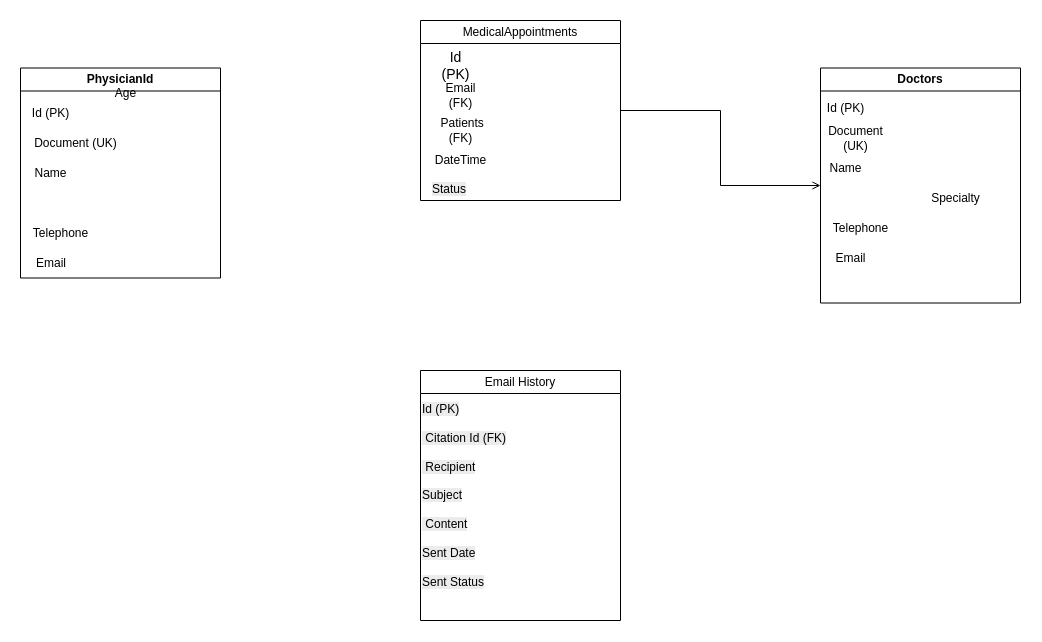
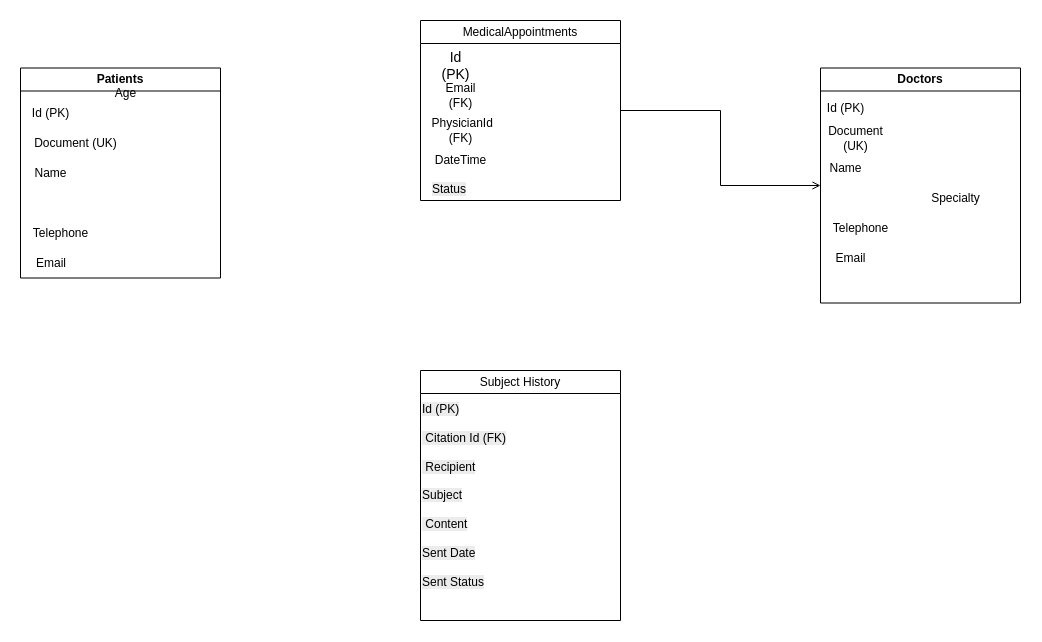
- <mxCell id="2" value="PhysicianId" style="swimlane;whiteSpace=wrap;html=1;startSize=23;" vertex="1" parent="1"><mxGeometry x="20" y="67.5" width="200" height="210" as="geometry" /></mxCell>
+ <mxCell id="2" value="Patients" style="swimlane;whiteSpace=wrap;html=1;startSize=23;" vertex="1" parent="1"><mxGeometry x="20" y="67.5" width="200" height="210" as="geometry" /></mxCell>
- <mxCell id="15" value="&lt;span style=&quot;text-align: left; text-wrap-mode: wrap;&quot;&gt;&amp;nbsp;Patients (FK)&lt;/span&gt;" style="text;html=1;align=center;verticalAlign=middle;resizable=0;points=[];autosize=1;strokeColor=none;fillColor=none;" vertex="1" parent="12"><mxGeometry x="-15" y="95" width="110" height="30" as="geometry" /></mxCell>
+ <mxCell id="15" value="&lt;span style=&quot;text-align: left; text-wrap-mode: wrap;&quot;&gt;&amp;nbsp;PhysicianId (FK)&lt;/span&gt;" style="text;html=1;align=center;verticalAlign=middle;resizable=0;points=[];autosize=1;strokeColor=none;fillColor=none;" vertex="1" parent="12"><mxGeometry x="-15" y="95" width="110" height="30" as="geometry" /></mxCell>
- <mxCell id="9" value="&lt;span style=&quot;font-weight: 400; text-align: left;&quot;&gt;Email History&lt;/span&gt;" style="swimlane;whiteSpace=wrap;html=1;" vertex="1" parent="1"><mxGeometry x="420" y="370" width="200" height="250" as="geometry" /></mxCell>
+ <mxCell id="9" value="&lt;span style=&quot;font-weight: 400; text-align: left;&quot;&gt;Subject History&lt;/span&gt;" style="swimlane;whiteSpace=wrap;html=1;" vertex="1" parent="1"><mxGeometry x="420" y="370" width="200" height="250" as="geometry" /></mxCell>
